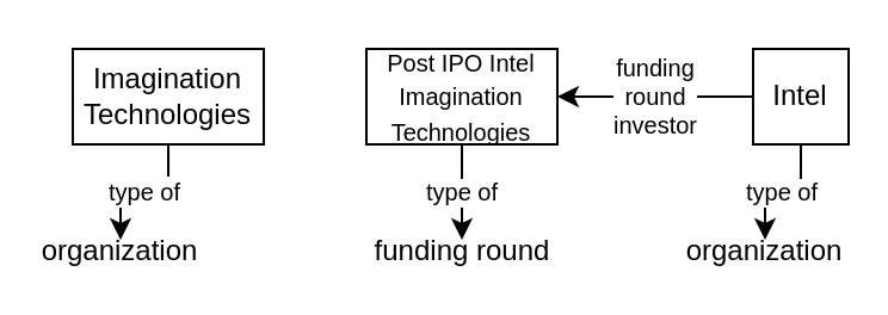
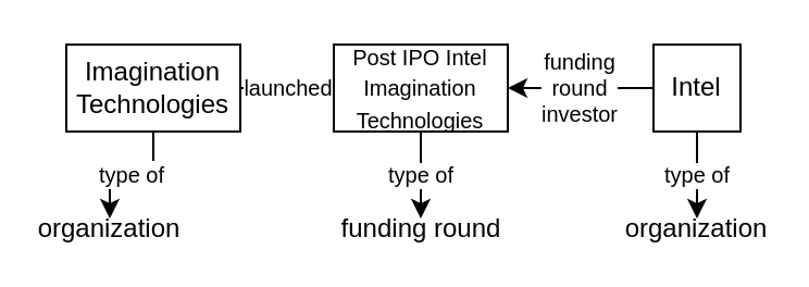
+ <mxCell id="3" value="launched" style="edgeStyle=orthogonalEdgeStyle;rounded=0;orthogonalLoop=1;jettySize=auto;html=1;exitX=1;exitY=0.5;exitDx=0;exitDy=0;entryX=0;entryY=0.5;entryDx=0;entryDy=0;fontSize=10;" edge="1" parent="1" source="4" target="7"><mxGeometry relative="1" as="geometry" /></mxCell>
- <mxCell id="11" value="&lt;font style=&quot;font-size: 12px;&quot;&gt;Intel&lt;/font&gt;" style="rounded=0;whiteSpace=wrap;html=1;" vertex="1" parent="1"><mxGeometry x="315" y="20" width="40" height="40" as="geometry" /></mxCell>
+ <mxCell id="11" value="&lt;font style=&quot;font-size: 12px;&quot;&gt;Intel&lt;/font&gt;" style="rounded=0;whiteSpace=wrap;html=1;" vertex="1" parent="1"><mxGeometry x="300" y="20" width="40" height="40" as="geometry" /></mxCell>
